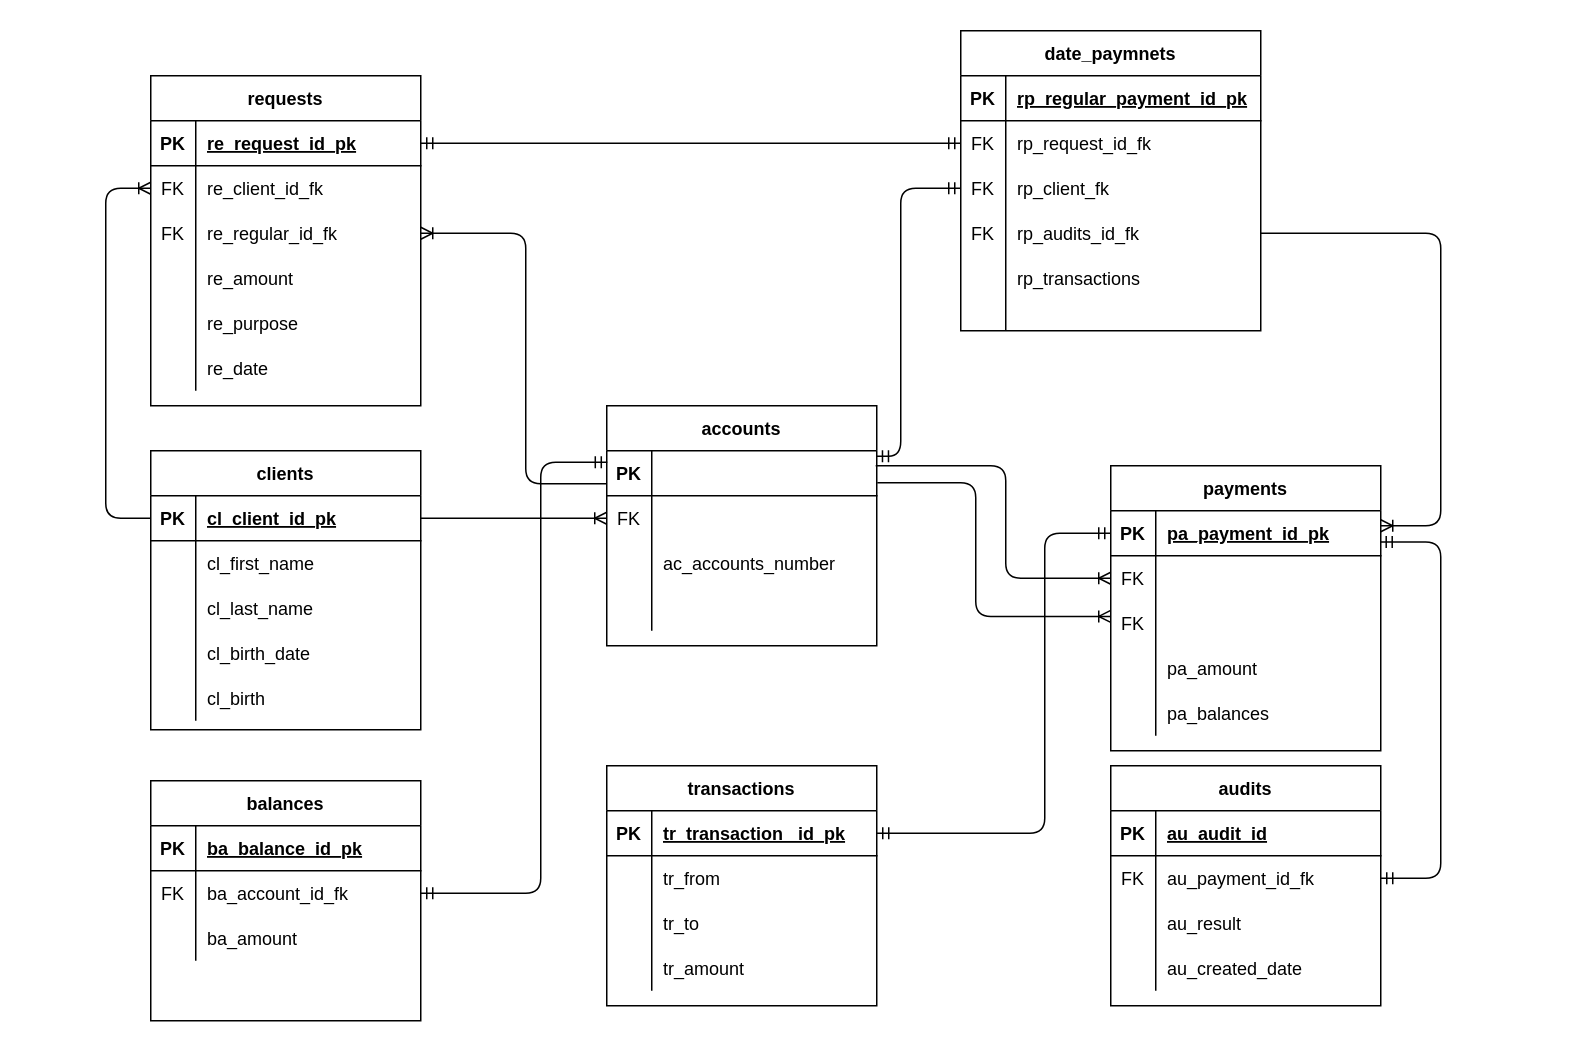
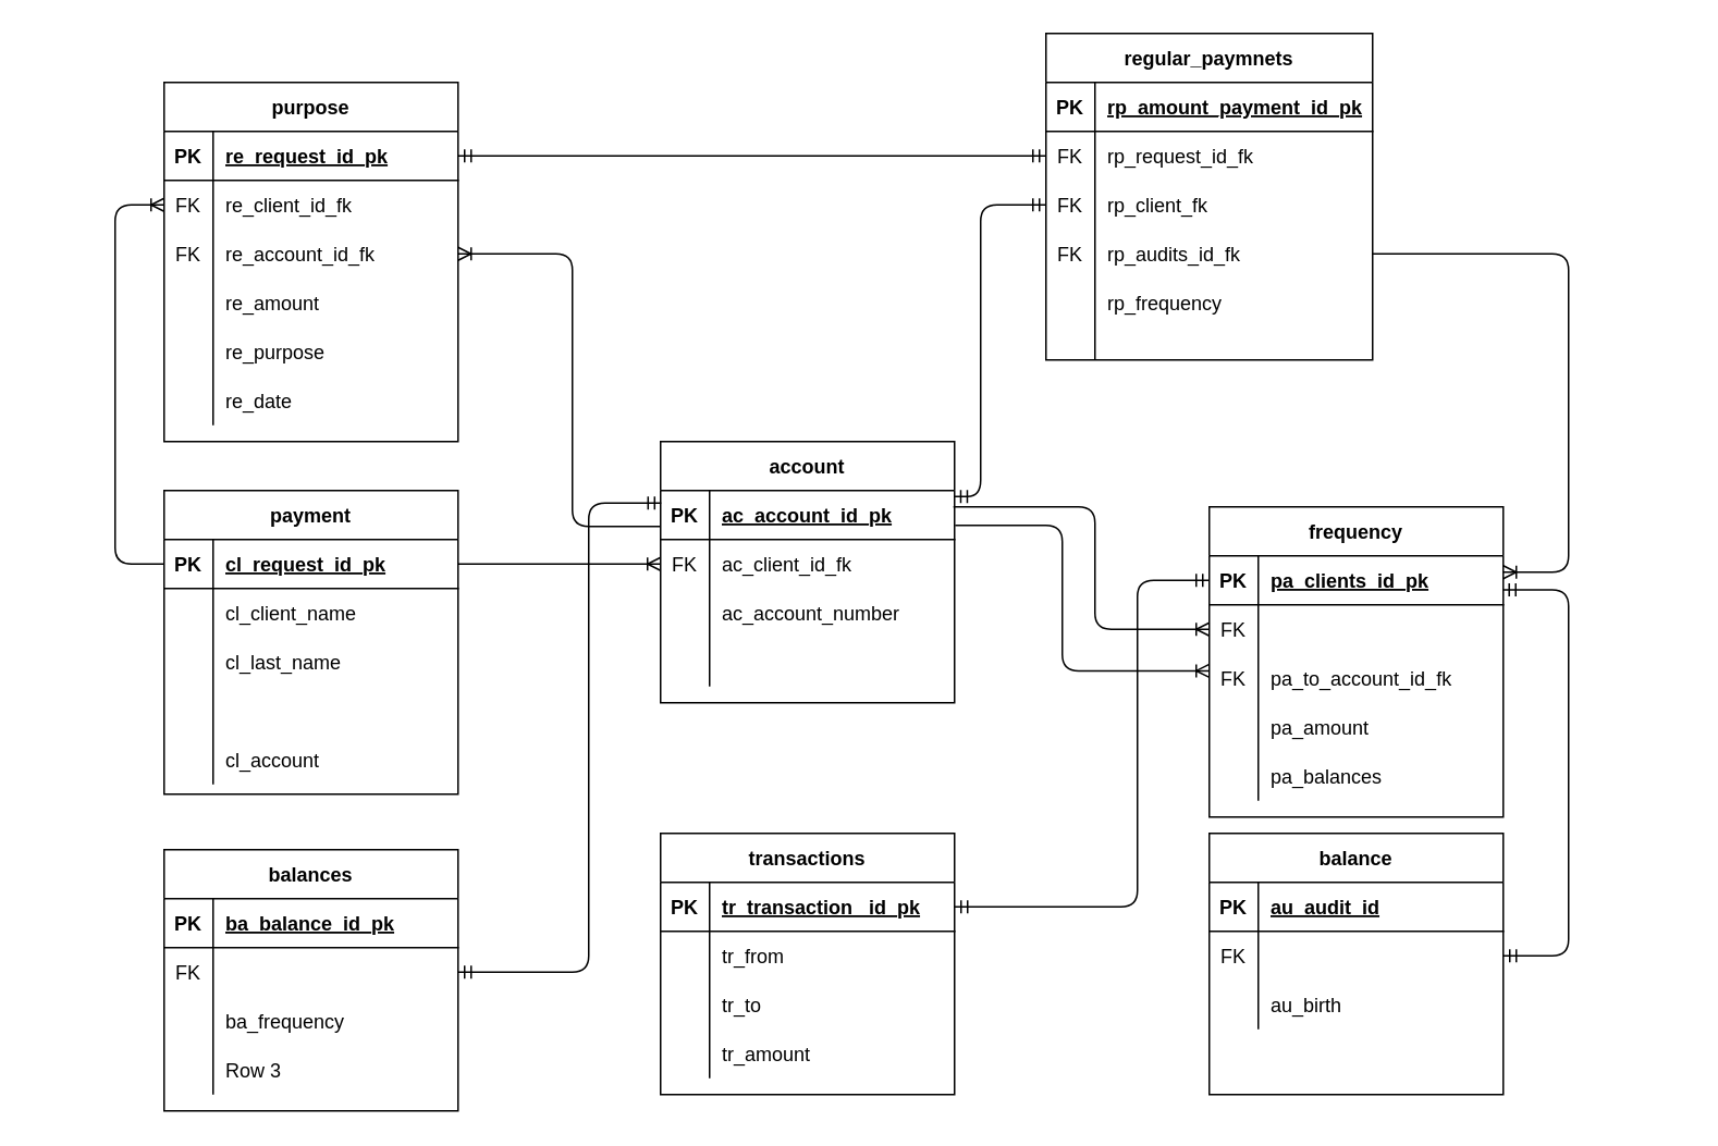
- <mxCell id="50" value="date_paymnets" style="shape=table;startSize=30;container=1;collapsible=1;childLayout=tableLayout;fixedRows=1;rowLines=0;fontStyle=1;align=center;resizeLast=1;" parent="1" vertex="1"><mxGeometry x="640" y="20" width="200" height="200" as="geometry" /></mxCell>
+ <mxCell id="50" value="regular_paymnets" style="shape=table;startSize=30;container=1;collapsible=1;childLayout=tableLayout;fixedRows=1;rowLines=0;fontStyle=1;align=center;resizeLast=1;" parent="1" vertex="1"><mxGeometry x="640" y="20" width="200" height="200" as="geometry" /></mxCell>
- <mxCell id="2" value="requests" style="shape=table;startSize=30;container=1;collapsible=1;childLayout=tableLayout;fixedRows=1;rowLines=0;fontStyle=1;align=center;resizeLast=1;" parent="1" vertex="1"><mxGeometry x="100" y="50" width="180" height="220" as="geometry" /></mxCell>
+ <mxCell id="2" value="purpose" style="shape=table;startSize=30;container=1;collapsible=1;childLayout=tableLayout;fixedRows=1;rowLines=0;fontStyle=1;align=center;resizeLast=1;" parent="1" vertex="1"><mxGeometry x="100" y="50" width="180" height="220" as="geometry" /></mxCell>
- <mxCell id="53" value="rp_regular_payment_id_pk" style="shape=partialRectangle;connectable=0;fillColor=none;top=0;left=0;bottom=0;right=0;align=left;spacingLeft=6;fontStyle=5;overflow=hidden;" parent="51" vertex="1"><mxGeometry x="30" width="170" height="30" as="geometry" /></mxCell>
+ <mxCell id="53" value="rp_amount_payment_id_pk" style="shape=partialRectangle;connectable=0;fillColor=none;top=0;left=0;bottom=0;right=0;align=left;spacingLeft=6;fontStyle=5;overflow=hidden;" parent="51" vertex="1"><mxGeometry x="30" width="170" height="30" as="geometry" /></mxCell>
- <mxCell id="11" value="re_regular_id_fk" style="shape=partialRectangle;connectable=0;fillColor=none;top=0;left=0;bottom=0;right=0;align=left;spacingLeft=6;overflow=hidden;" parent="9" vertex="1"><mxGeometry x="30" width="150" height="30" as="geometry" /></mxCell>
+ <mxCell id="11" value="re_account_id_fk" style="shape=partialRectangle;connectable=0;fillColor=none;top=0;left=0;bottom=0;right=0;align=left;spacingLeft=6;overflow=hidden;" parent="9" vertex="1"><mxGeometry x="30" width="150" height="30" as="geometry" /></mxCell>
- <mxCell id="65" value="rp_transactions" style="shape=partialRectangle;connectable=0;fillColor=none;top=0;left=0;bottom=0;right=0;align=left;spacingLeft=6;overflow=hidden;" parent="63" vertex="1"><mxGeometry x="30" width="170" height="30" as="geometry" /></mxCell>
+ <mxCell id="65" value="rp_frequency" style="shape=partialRectangle;connectable=0;fillColor=none;top=0;left=0;bottom=0;right=0;align=left;spacingLeft=6;overflow=hidden;" parent="63" vertex="1"><mxGeometry x="30" width="170" height="30" as="geometry" /></mxCell>
- <mxCell id="37" value="accounts" style="shape=table;startSize=30;container=1;collapsible=1;childLayout=tableLayout;fixedRows=1;rowLines=0;fontStyle=1;align=center;resizeLast=1;" parent="1" vertex="1"><mxGeometry x="404" y="270" width="180" height="160" as="geometry" /></mxCell>
+ <mxCell id="37" value="account" style="shape=table;startSize=30;container=1;collapsible=1;childLayout=tableLayout;fixedRows=1;rowLines=0;fontStyle=1;align=center;resizeLast=1;" parent="1" vertex="1"><mxGeometry x="404" y="270" width="180" height="160" as="geometry" /></mxCell>
+ <mxCell id="40" value="ac_account_id_pk" style="shape=partialRectangle;connectable=0;fillColor=none;top=0;left=0;bottom=0;right=0;align=left;spacingLeft=6;fontStyle=5;overflow=hidden;" parent="38" vertex="1"><mxGeometry x="30" width="150" height="30" as="geometry" /></mxCell>
- <mxCell id="21" value="clients" style="shape=table;startSize=30;container=1;collapsible=1;childLayout=tableLayout;fixedRows=1;rowLines=0;fontStyle=1;align=center;resizeLast=1;" parent="1" vertex="1"><mxGeometry x="100" y="300" width="180" height="186" as="geometry" /></mxCell>
+ <mxCell id="21" value="payment" style="shape=table;startSize=30;container=1;collapsible=1;childLayout=tableLayout;fixedRows=1;rowLines=0;fontStyle=1;align=center;resizeLast=1;" parent="1" vertex="1"><mxGeometry x="100" y="300" width="180" height="186" as="geometry" /></mxCell>
- <mxCell id="69" value="payments" style="shape=table;startSize=30;container=1;collapsible=1;childLayout=tableLayout;fixedRows=1;rowLines=0;fontStyle=1;align=center;resizeLast=1;" parent="1" vertex="1"><mxGeometry x="740" y="310" width="180" height="190" as="geometry" /></mxCell>
+ <mxCell id="69" value="frequency" style="shape=table;startSize=30;container=1;collapsible=1;childLayout=tableLayout;fixedRows=1;rowLines=0;fontStyle=1;align=center;resizeLast=1;" parent="1" vertex="1"><mxGeometry x="740" y="310" width="180" height="190" as="geometry" /></mxCell>
+ <mxCell id="43" value="ac_client_id_fk" style="shape=partialRectangle;connectable=0;fillColor=none;top=0;left=0;bottom=0;right=0;align=left;spacingLeft=6;overflow=hidden;" parent="41" vertex="1"><mxGeometry x="30" width="150" height="30" as="geometry" /></mxCell>
- <mxCell id="24" value="cl_client_id_pk" style="shape=partialRectangle;connectable=0;fillColor=none;top=0;left=0;bottom=0;right=0;align=left;spacingLeft=6;fontStyle=5;overflow=hidden;" parent="22" vertex="1"><mxGeometry x="30" width="150" height="30" as="geometry" /></mxCell>
+ <mxCell id="24" value="cl_request_id_pk" style="shape=partialRectangle;connectable=0;fillColor=none;top=0;left=0;bottom=0;right=0;align=left;spacingLeft=6;fontStyle=5;overflow=hidden;" parent="22" vertex="1"><mxGeometry x="30" width="150" height="30" as="geometry" /></mxCell>
- <mxCell id="72" value="pa_payment_id_pk" style="shape=partialRectangle;connectable=0;fillColor=none;top=0;left=0;bottom=0;right=0;align=left;spacingLeft=6;fontStyle=5;overflow=hidden;" parent="70" vertex="1"><mxGeometry x="30" width="150" height="30" as="geometry" /></mxCell>
+ <mxCell id="72" value="pa_clients_id_pk" style="shape=partialRectangle;connectable=0;fillColor=none;top=0;left=0;bottom=0;right=0;align=left;spacingLeft=6;fontStyle=5;overflow=hidden;" parent="70" vertex="1"><mxGeometry x="30" width="150" height="30" as="geometry" /></mxCell>
- <mxCell id="27" value="cl_first_name" style="shape=partialRectangle;connectable=0;fillColor=none;top=0;left=0;bottom=0;right=0;align=left;spacingLeft=6;overflow=hidden;" parent="25" vertex="1"><mxGeometry x="30" width="150" height="30" as="geometry" /></mxCell>
+ <mxCell id="27" value="cl_client_name" style="shape=partialRectangle;connectable=0;fillColor=none;top=0;left=0;bottom=0;right=0;align=left;spacingLeft=6;overflow=hidden;" parent="25" vertex="1"><mxGeometry x="30" width="150" height="30" as="geometry" /></mxCell>
- <mxCell id="46" value="ac_accounts_number" style="shape=partialRectangle;connectable=0;fillColor=none;top=0;left=0;bottom=0;right=0;align=left;spacingLeft=6;overflow=hidden;" parent="44" vertex="1"><mxGeometry x="30" width="150" height="30" as="geometry" /></mxCell>
+ <mxCell id="46" value="ac_account_number" style="shape=partialRectangle;connectable=0;fillColor=none;top=0;left=0;bottom=0;right=0;align=left;spacingLeft=6;overflow=hidden;" parent="44" vertex="1"><mxGeometry x="30" width="150" height="30" as="geometry" /></mxCell>
+ <mxCell id="77" value="pa_to_account_id_fk" style="shape=partialRectangle;connectable=0;fillColor=none;top=0;left=0;bottom=0;right=0;align=left;spacingLeft=6;overflow=hidden;" parent="75" vertex="1"><mxGeometry x="30" width="150" height="30" as="geometry" /></mxCell>
- <mxCell id="33" value="cl_birth_date" style="shape=partialRectangle;connectable=0;fillColor=none;top=0;left=0;bottom=0;right=0;align=left;spacingLeft=6;overflow=hidden;" parent="31" vertex="1"><mxGeometry x="30" width="150" height="30" as="geometry" /></mxCell>
- <mxCell id="36" value="cl_birth" style="shape=partialRectangle;connectable=0;fillColor=none;top=0;left=0;bottom=0;right=0;align=left;spacingLeft=6;overflow=hidden;" parent="34" vertex="1"><mxGeometry x="30" width="150" height="30" as="geometry" /></mxCell>
+ <mxCell id="36" value="cl_account" style="shape=partialRectangle;connectable=0;fillColor=none;top=0;left=0;bottom=0;right=0;align=left;spacingLeft=6;overflow=hidden;" parent="34" vertex="1"><mxGeometry x="30" width="150" height="30" as="geometry" /></mxCell>
- <mxCell id="84" value="audits" style="shape=table;startSize=30;container=1;collapsible=1;childLayout=tableLayout;fixedRows=1;rowLines=0;fontStyle=1;align=center;resizeLast=1;" parent="1" vertex="1"><mxGeometry x="740" y="510" width="180" height="160" as="geometry" /></mxCell>
+ <mxCell id="84" value="balance" style="shape=table;startSize=30;container=1;collapsible=1;childLayout=tableLayout;fixedRows=1;rowLines=0;fontStyle=1;align=center;resizeLast=1;" parent="1" vertex="1"><mxGeometry x="740" y="510" width="180" height="160" as="geometry" /></mxCell>
- <mxCell id="90" value="au_payment_id_fk" style="shape=partialRectangle;connectable=0;fillColor=none;top=0;left=0;bottom=0;right=0;align=left;spacingLeft=6;overflow=hidden;" parent="88" vertex="1"><mxGeometry x="30" width="150" height="30" as="geometry" /></mxCell>
- <mxCell id="116" value="ba_account_id_fk" style="shape=partialRectangle;connectable=0;fillColor=none;top=0;left=0;bottom=0;right=0;align=left;spacingLeft=6;overflow=hidden;" parent="114" vertex="1"><mxGeometry x="30" width="150" height="30" as="geometry" /></mxCell>
- <mxCell id="93" value="au_result" style="shape=partialRectangle;connectable=0;fillColor=none;top=0;left=0;bottom=0;right=0;align=left;spacingLeft=6;overflow=hidden;" parent="91" vertex="1"><mxGeometry x="30" width="150" height="30" as="geometry" /></mxCell>
+ <mxCell id="93" value="au_birth" style="shape=partialRectangle;connectable=0;fillColor=none;top=0;left=0;bottom=0;right=0;align=left;spacingLeft=6;overflow=hidden;" parent="91" vertex="1"><mxGeometry x="30" width="150" height="30" as="geometry" /></mxCell>
- <mxCell id="119" value="ba_amount" style="shape=partialRectangle;connectable=0;fillColor=none;top=0;left=0;bottom=0;right=0;align=left;spacingLeft=6;overflow=hidden;" parent="117" vertex="1"><mxGeometry x="30" width="150" height="30" as="geometry" /></mxCell>
+ <mxCell id="119" value="ba_frequency" style="shape=partialRectangle;connectable=0;fillColor=none;top=0;left=0;bottom=0;right=0;align=left;spacingLeft=6;overflow=hidden;" parent="117" vertex="1"><mxGeometry x="30" width="150" height="30" as="geometry" /></mxCell>
- <mxCell id="96" value="au_created_date" style="shape=partialRectangle;connectable=0;fillColor=none;top=0;left=0;bottom=0;right=0;align=left;spacingLeft=6;overflow=hidden;" parent="94" vertex="1"><mxGeometry x="30" width="150" height="30" as="geometry" /></mxCell>
+ <mxCell id="122" value="Row 3" style="shape=partialRectangle;connectable=0;fillColor=none;top=0;left=0;bottom=0;right=0;align=left;spacingLeft=6;overflow=hidden;" parent="120" vertex="1"><mxGeometry x="30" width="150" height="30" as="geometry" /></mxCell>
